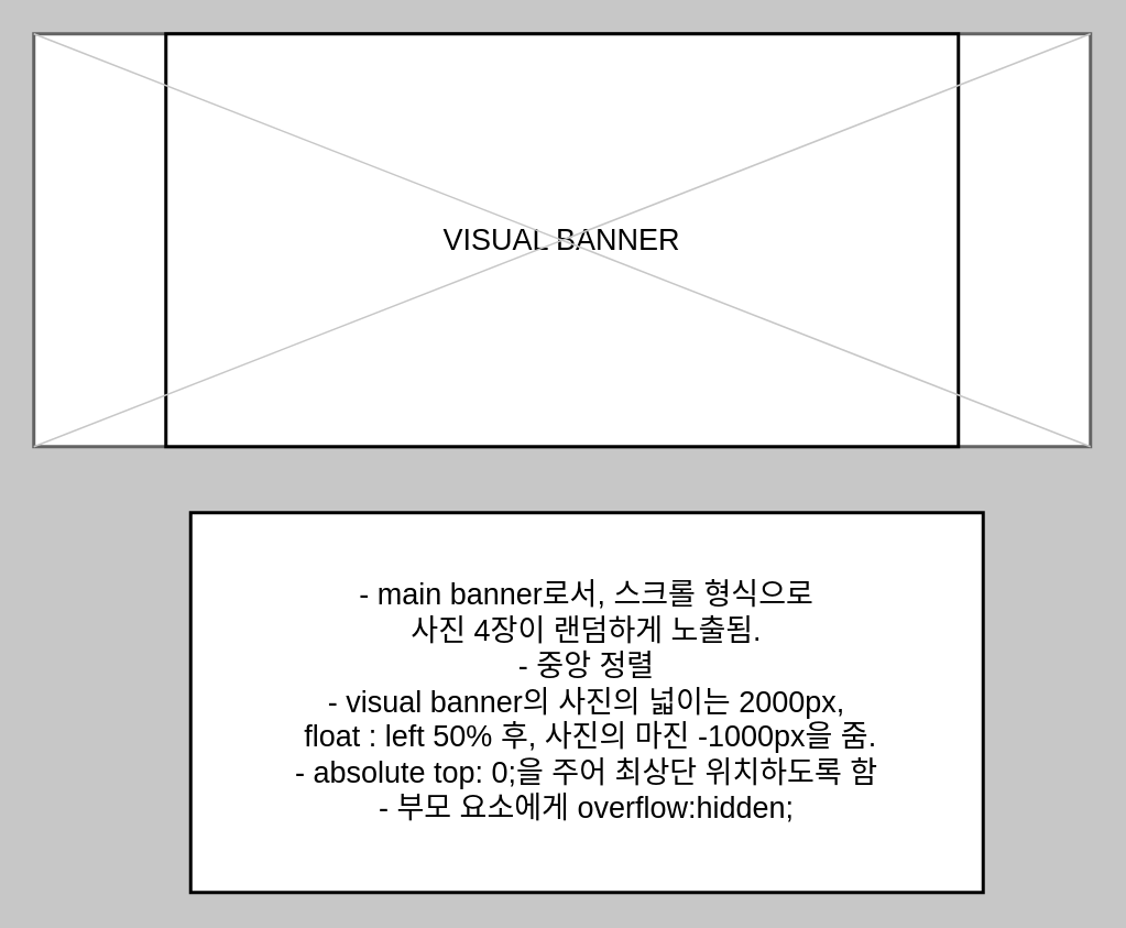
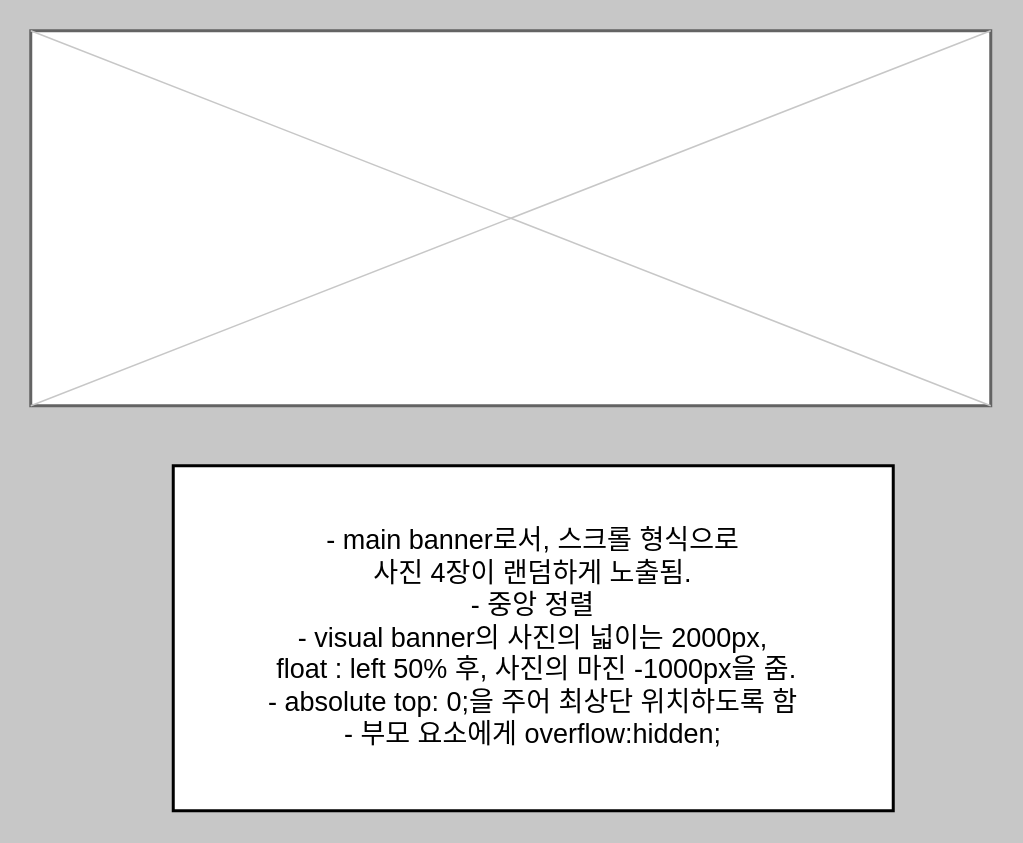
- <mxCell id="5" value="&lt;font style=&quot;font-size: 18px;&quot;&gt;VISUAL BANNER&lt;/font&gt;" style="rounded=0;whiteSpace=wrap;html=1;strokeWidth=2;" vertex="1" parent="3"><mxGeometry x="80" width="480" height="250" as="geometry" /></mxCell>
